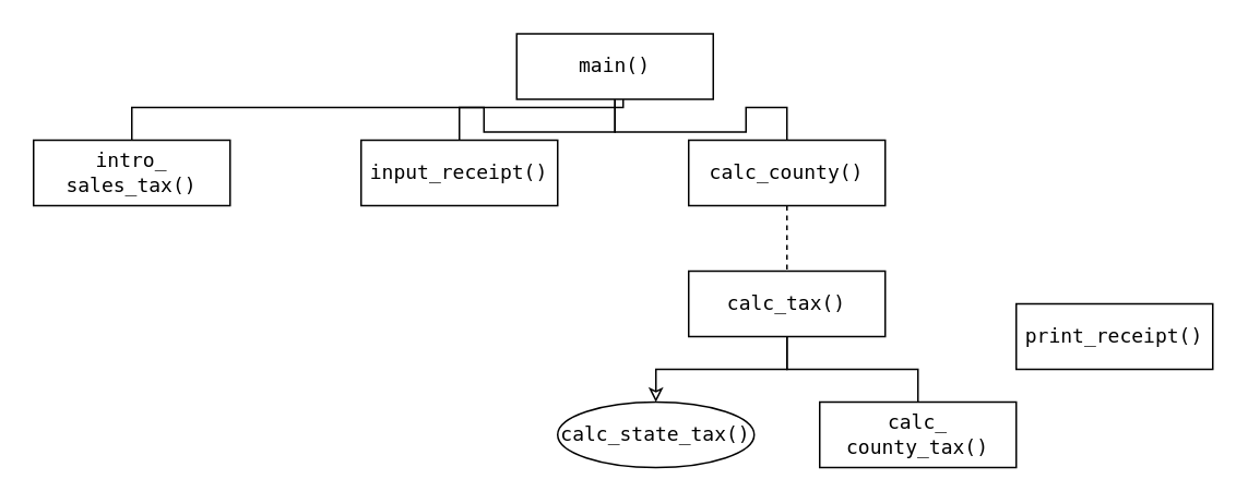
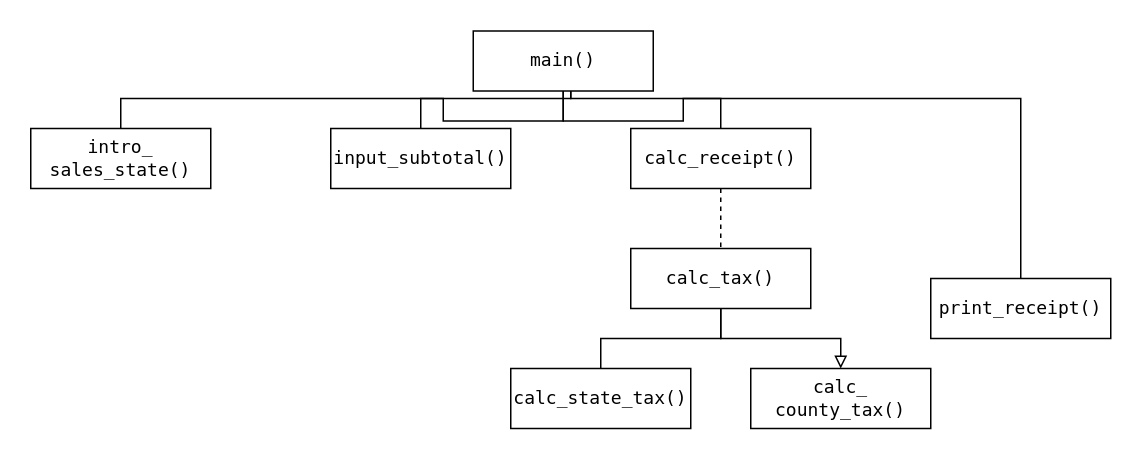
+ <mxCell id="5" style="edgeStyle=orthogonalEdgeStyle;rounded=0;orthogonalLoop=1;jettySize=auto;html=1;entryX=0.5;entryY=0;entryDx=0;entryDy=0;endArrow=none;endFill=0;" edge="1" parent="1" source="6" target="11"><mxGeometry relative="1" as="geometry"><Array as="points"><mxPoint x="380" y="65" /><mxPoint x="680" y="65" /></Array></mxGeometry></mxCell>
- <mxCell id="7" value="&lt;pre&gt;intro_&lt;br&gt;sales_tax()&lt;/pre&gt;" style="rounded=0;whiteSpace=wrap;html=1;" vertex="1" parent="1"><mxGeometry x="20" y="85" width="120" height="40" as="geometry" /></mxCell>
+ <mxCell id="7" value="&lt;pre&gt;intro_&lt;br&gt;sales_state()&lt;/pre&gt;" style="rounded=0;whiteSpace=wrap;html=1;" vertex="1" parent="1"><mxGeometry x="20" y="85" width="120" height="40" as="geometry" /></mxCell>
- <mxCell id="8" value="&lt;pre&gt;input_receipt()&lt;br&gt;&lt;/pre&gt;" style="rounded=0;whiteSpace=wrap;html=1;" vertex="1" parent="1"><mxGeometry x="220" y="85" width="120" height="40" as="geometry" /></mxCell>
+ <mxCell id="8" value="&lt;pre&gt;input_subtotal()&lt;br&gt;&lt;/pre&gt;" style="rounded=0;whiteSpace=wrap;html=1;" vertex="1" parent="1"><mxGeometry x="220" y="85" width="120" height="40" as="geometry" /></mxCell>
- <mxCell id="10" value="&lt;pre&gt;calc_county()&lt;/pre&gt;" style="rounded=0;whiteSpace=wrap;html=1;" vertex="1" parent="1"><mxGeometry x="420" y="85" width="120" height="40" as="geometry" /></mxCell>
+ <mxCell id="10" value="&lt;pre&gt;calc_receipt()&lt;/pre&gt;" style="rounded=0;whiteSpace=wrap;html=1;" vertex="1" parent="1"><mxGeometry x="420" y="85" width="120" height="40" as="geometry" /></mxCell>
- <mxCell id="12" style="edgeStyle=orthogonalEdgeStyle;rounded=0;orthogonalLoop=1;jettySize=auto;html=1;entryX=0.5;entryY=0;entryDx=0;entryDy=0;endArrow=classic;endFill=0;" edge="1" parent="1" source="14" target="15"><mxGeometry relative="1" as="geometry" /></mxCell>
+ <mxCell id="12" style="edgeStyle=orthogonalEdgeStyle;rounded=0;orthogonalLoop=1;jettySize=auto;html=1;entryX=0.5;entryY=0;entryDx=0;entryDy=0;endArrow=none;endFill=0;" edge="1" parent="1" source="14" target="15"><mxGeometry relative="1" as="geometry" /></mxCell>
- <mxCell id="13" style="edgeStyle=orthogonalEdgeStyle;rounded=0;orthogonalLoop=1;jettySize=auto;html=1;entryX=0.5;entryY=0;entryDx=0;entryDy=0;endArrow=none;endFill=0;" edge="1" parent="1" source="14" target="16"><mxGeometry relative="1" as="geometry" /></mxCell>
+ <mxCell id="13" style="edgeStyle=orthogonalEdgeStyle;rounded=0;orthogonalLoop=1;jettySize=auto;html=1;entryX=0.5;entryY=0;entryDx=0;entryDy=0;endArrow=block;endFill=0;" edge="1" parent="1" source="14" target="16"><mxGeometry relative="1" as="geometry" /></mxCell>
- <mxCell id="15" value="&lt;pre&gt;calc_state_tax()&lt;/pre&gt;" style="ellipse;whiteSpace=wrap;html=1;" vertex="1" parent="1"><mxGeometry x="340" y="245" width="120" height="40" as="geometry" /></mxCell>
+ <mxCell id="15" value="&lt;pre&gt;calc_state_tax()&lt;/pre&gt;" style="rounded=0;whiteSpace=wrap;html=1;" vertex="1" parent="1"><mxGeometry x="340" y="245" width="120" height="40" as="geometry" /></mxCell>
